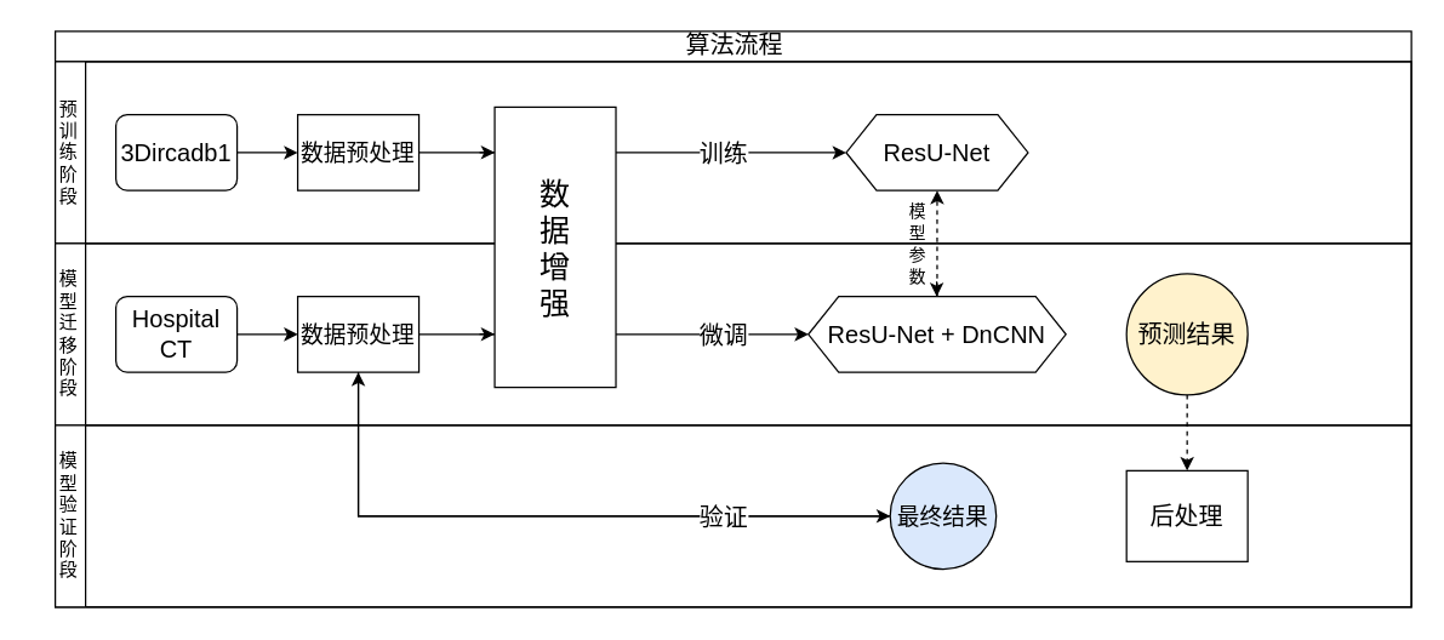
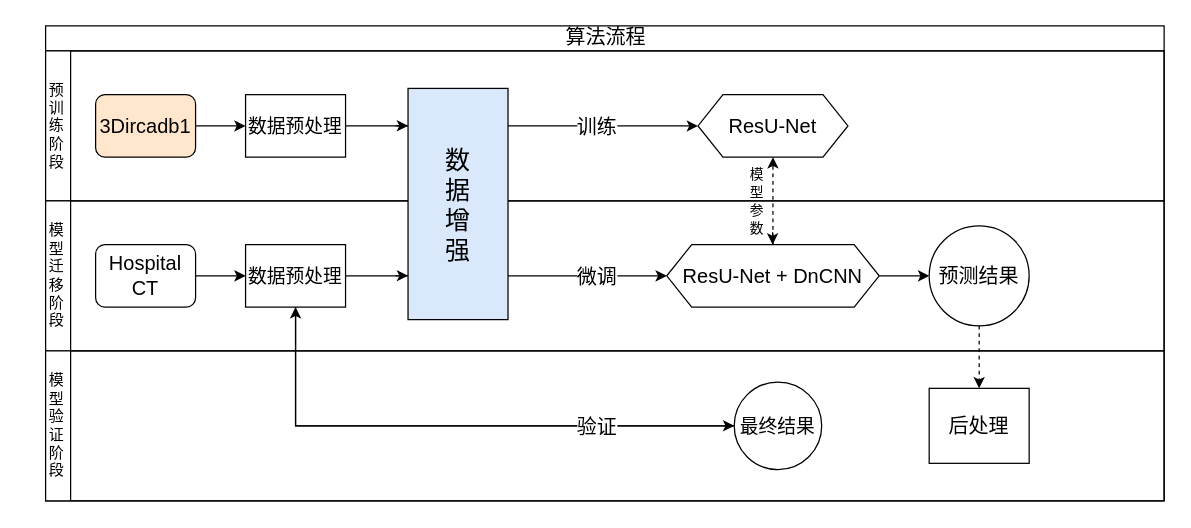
- <mxCell id="6" value="&lt;font style=&quot;font-size: 16px;&quot;&gt;3Dircadb1&lt;/font&gt;" style="rounded=1;whiteSpace=wrap;html=1;" parent="3" vertex="1"><mxGeometry x="40" y="35" width="80" height="50" as="geometry" /></mxCell>
+ <mxCell id="6" value="&lt;font style=&quot;font-size: 16px;&quot;&gt;3Dircadb1&lt;/font&gt;" style="rounded=1;whiteSpace=wrap;html=1;fillColor=#ffe6cc;" parent="3" vertex="1"><mxGeometry x="40" y="35" width="80" height="50" as="geometry" /></mxCell>
- <mxCell id="24" value="&lt;font style=&quot;font-size: 20px;&quot;&gt;数&lt;br&gt;据&lt;br&gt;增&lt;br&gt;强&lt;/font&gt;" style="rounded=0;whiteSpace=wrap;html=1;" vertex="1" parent="13"><mxGeometry x="290" y="-90" width="80" height="185" as="geometry" /></mxCell>
+ <mxCell id="24" value="&lt;font style=&quot;font-size: 20px;&quot;&gt;数&lt;br&gt;据&lt;br&gt;增&lt;br&gt;强&lt;/font&gt;" style="rounded=0;whiteSpace=wrap;html=1;fillColor=#dae8fc;" vertex="1" parent="13"><mxGeometry x="290" y="-90" width="80" height="185" as="geometry" /></mxCell>
+ <mxCell id="18" value="" style="edgeStyle=orthogonalEdgeStyle;rounded=0;orthogonalLoop=1;jettySize=auto;html=1;" parent="13" source="19" target="21" edge="1"><mxGeometry relative="1" as="geometry" /></mxCell>
- <mxCell id="21" value="&lt;font style=&quot;font-size: 16px;&quot;&gt;预测结果&lt;/font&gt;" style="ellipse;whiteSpace=wrap;html=1;aspect=fixed;fillColor=#fff2cc;" parent="13" vertex="1"><mxGeometry x="707" y="20" width="80" height="80" as="geometry" /></mxCell>
+ <mxCell id="21" value="&lt;font style=&quot;font-size: 16px;&quot;&gt;预测结果&lt;/font&gt;" style="ellipse;whiteSpace=wrap;html=1;aspect=fixed;" parent="13" vertex="1"><mxGeometry x="707" y="20" width="80" height="80" as="geometry" /></mxCell>
- <mxCell id="30" value="&lt;font style=&quot;font-size: 15px;&quot;&gt;最终结果&lt;/font&gt;" style="ellipse;whiteSpace=wrap;html=1;aspect=fixed;fillColor=#dae8fc;" parent="29" vertex="1"><mxGeometry x="551" y="25" width="70" height="70" as="geometry" /></mxCell>
+ <mxCell id="30" value="&lt;font style=&quot;font-size: 15px;&quot;&gt;最终结果&lt;/font&gt;" style="ellipse;whiteSpace=wrap;html=1;aspect=fixed;" parent="29" vertex="1"><mxGeometry x="551" y="25" width="70" height="70" as="geometry" /></mxCell>
